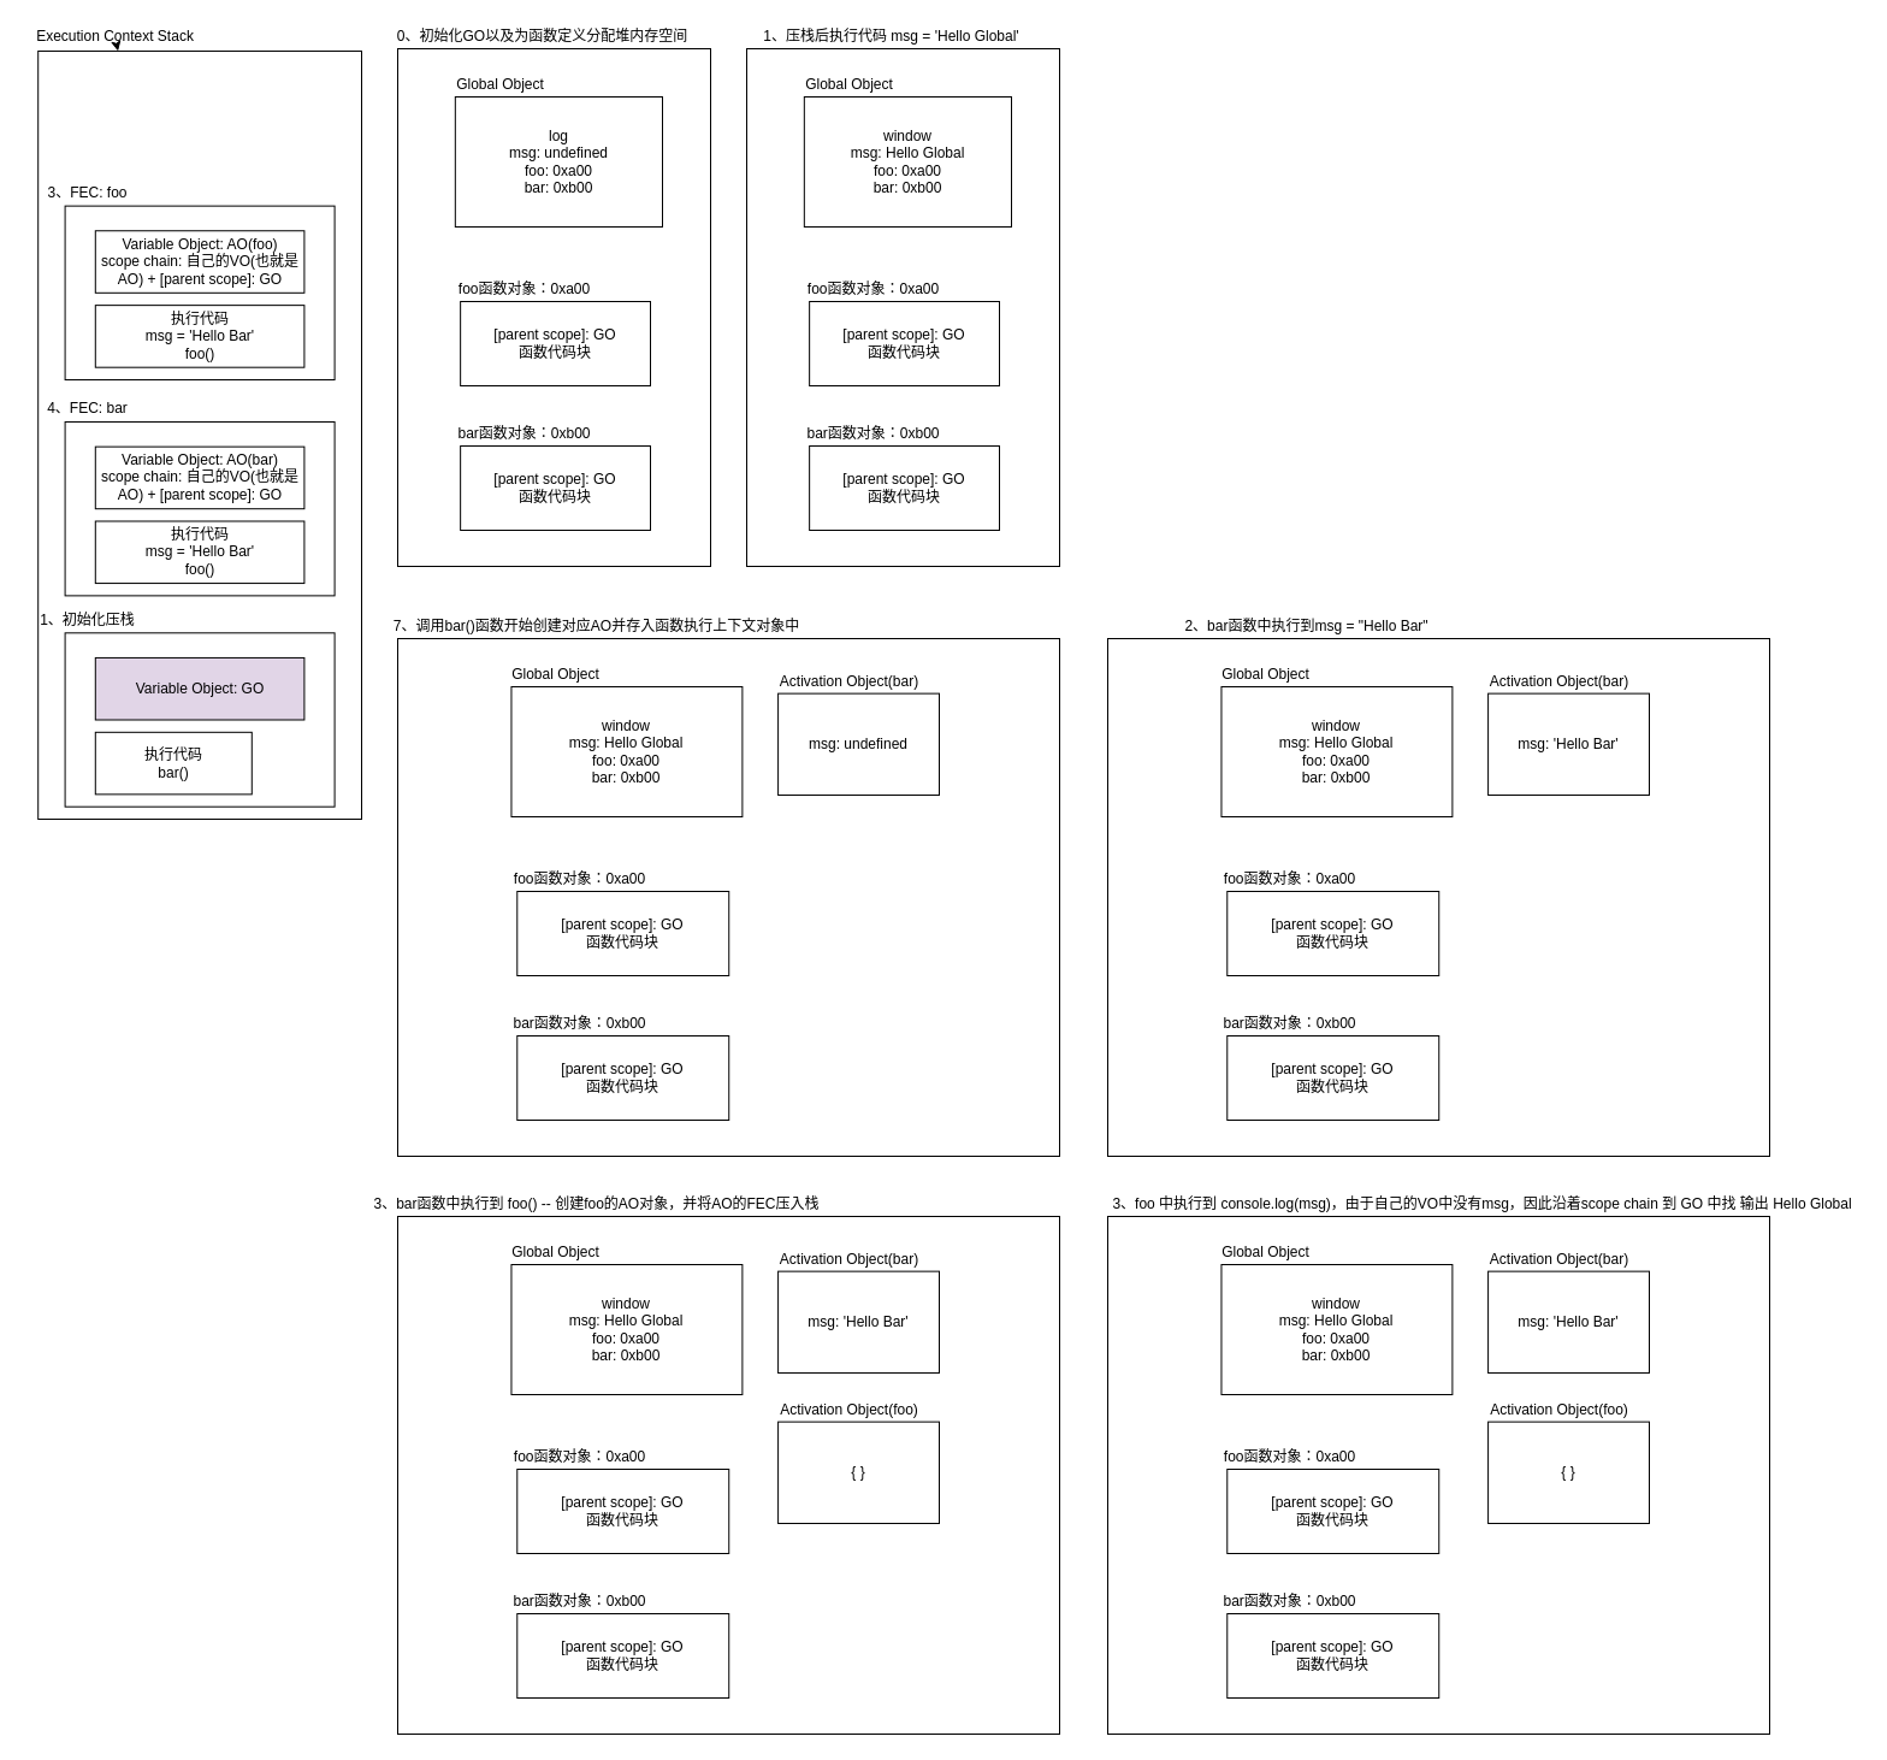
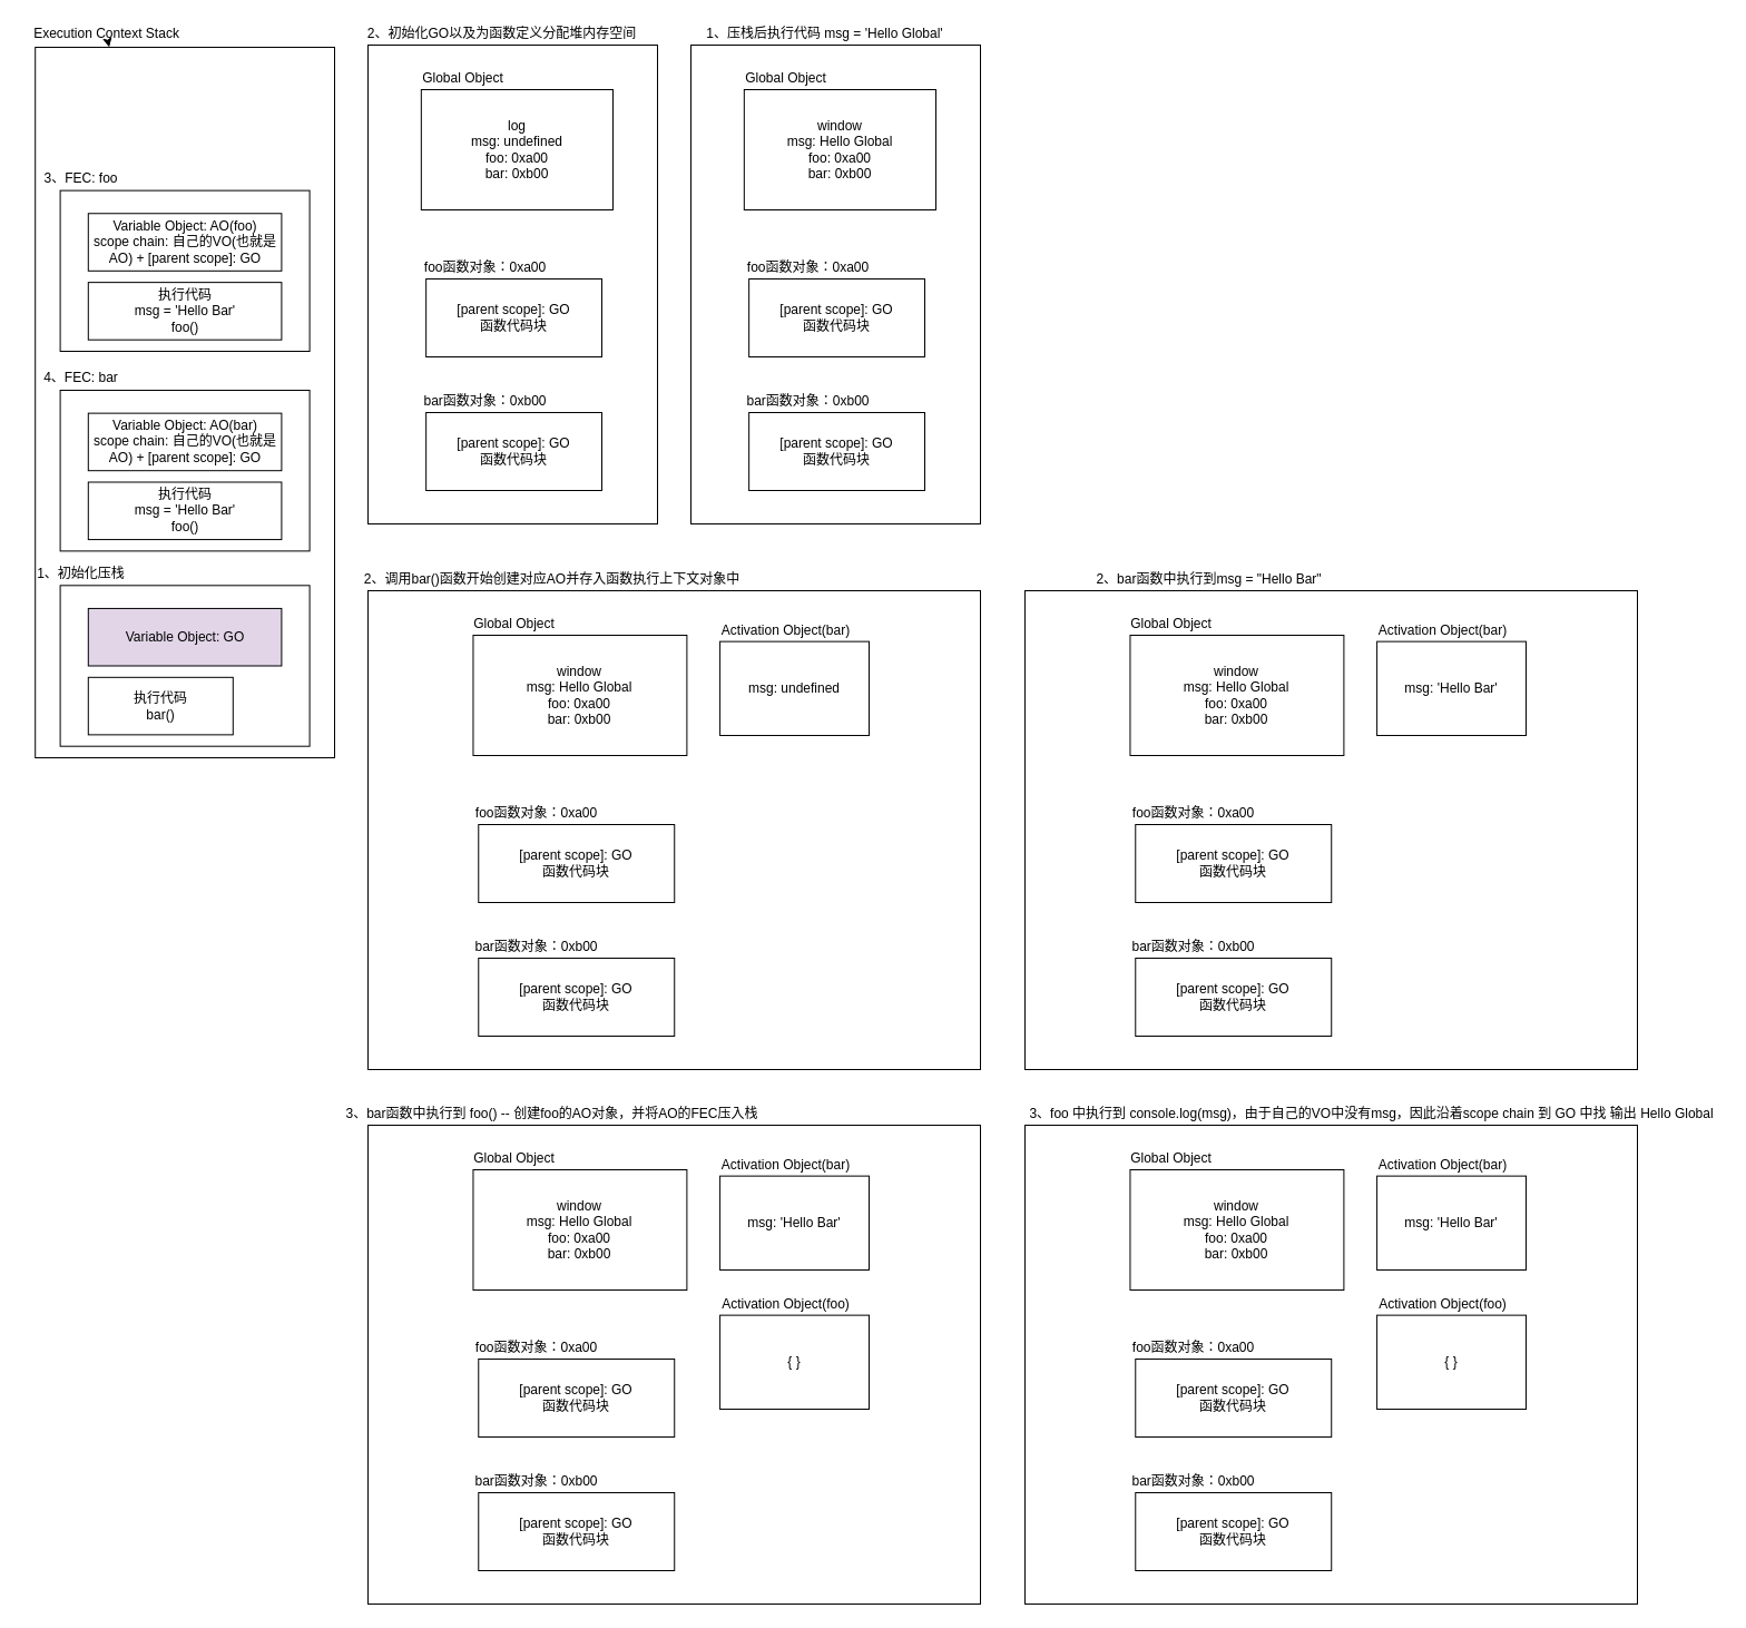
- <mxCell id="13" value="0、初始化GO以及为函数定义分配堆内存空间" style="text;html=1;align=center;verticalAlign=middle;resizable=0;points=[];autosize=1;strokeColor=none;fillColor=none;" parent="2" vertex="1"><mxGeometry width="260" height="20" as="geometry" /></mxCell>
+ <mxCell id="13" value="2、初始化GO以及为函数定义分配堆内存空间" style="text;html=1;align=center;verticalAlign=middle;resizable=0;points=[];autosize=1;strokeColor=none;fillColor=none;" parent="2" vertex="1"><mxGeometry width="260" height="20" as="geometry" /></mxCell>
- <mxCell id="37" value="7、调用bar()函数开始创建对应AO并存入函数执行上下文对象中" style="text;html=1;align=center;verticalAlign=middle;resizable=0;points=[];autosize=1;strokeColor=none;fillColor=none;" parent="26" vertex="1"><mxGeometry x="-40.004" width="350" height="20" as="geometry" /></mxCell>
+ <mxCell id="37" value="2、调用bar()函数开始创建对应AO并存入函数执行上下文对象中" style="text;html=1;align=center;verticalAlign=middle;resizable=0;points=[];autosize=1;strokeColor=none;fillColor=none;" parent="26" vertex="1"><mxGeometry x="-40.004" width="350" height="20" as="geometry" /></mxCell>
